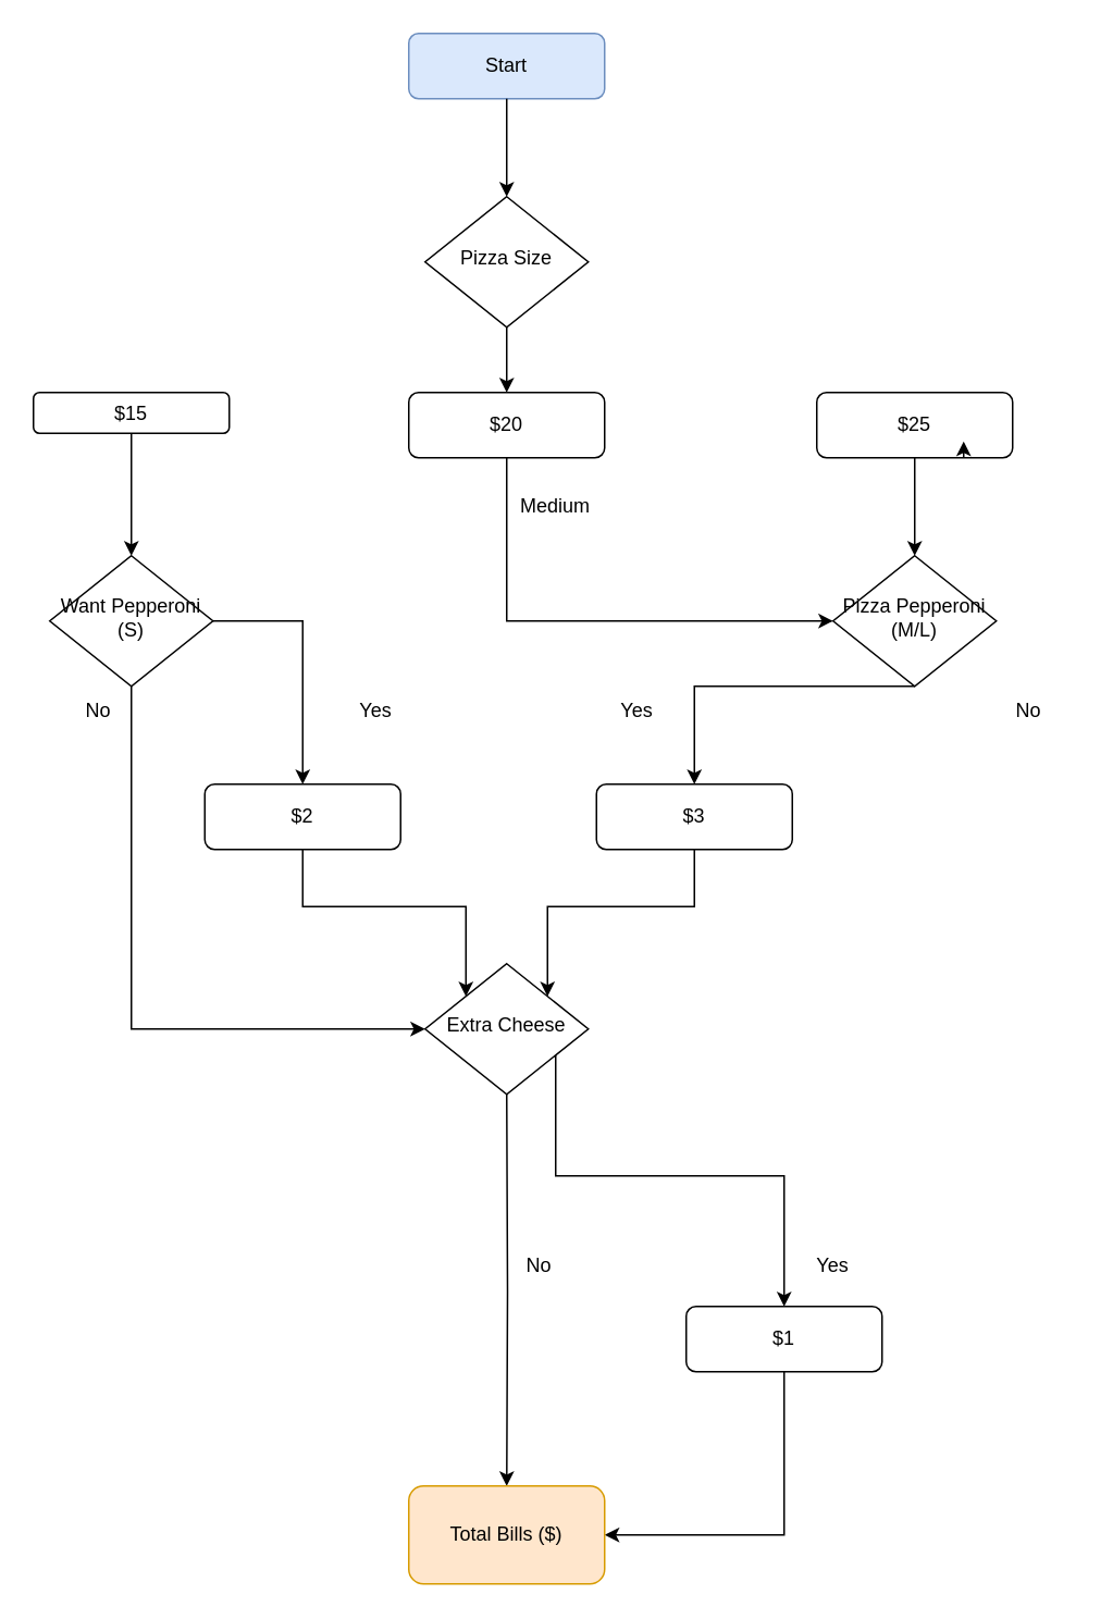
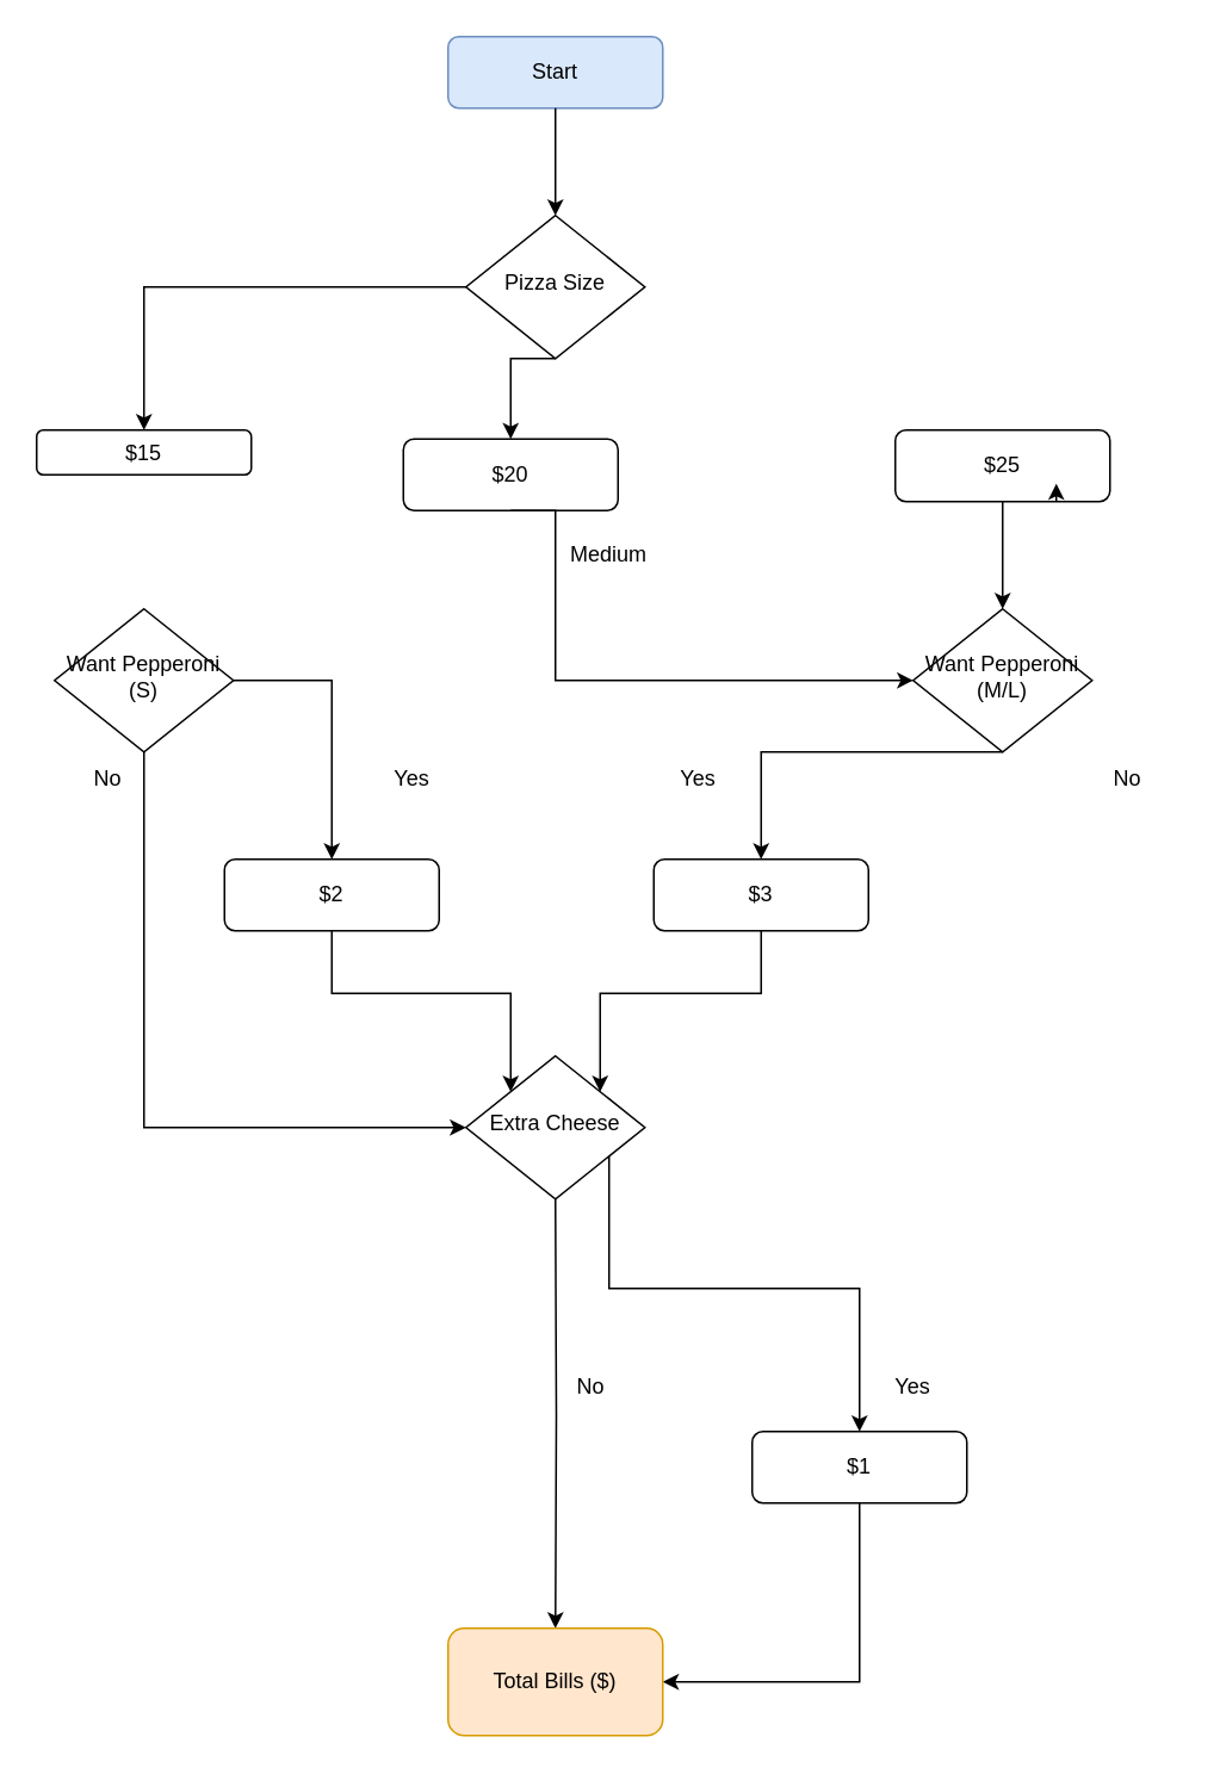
+ <mxCell id="8" value="" style="edgeStyle=segmentEdgeStyle;endArrow=classic;html=1;rounded=0;exitX=0;exitY=0.5;exitDx=0;exitDy=0;entryX=0.5;entryY=0;entryDx=0;entryDy=0;" parent="1" source="5" target="7" edge="1"><mxGeometry width="50" height="50" relative="1" as="geometry"><mxPoint x="110" y="180" as="sourcePoint" /><mxPoint x="160" y="130" as="targetPoint" /></mxGeometry></mxCell>
- <mxCell id="6" value="$20" style="rounded=1;whiteSpace=wrap;html=1;fontSize=12;glass=0;strokeWidth=1;shadow=0;" parent="1" vertex="1"><mxGeometry x="250" y="240" width="120" height="40" as="geometry" /></mxCell>
+ <mxCell id="6" value="$20" style="rounded=1;whiteSpace=wrap;html=1;fontSize=12;glass=0;strokeWidth=1;shadow=0;" parent="1" vertex="1"><mxGeometry x="225" y="245" width="120" height="40" as="geometry" /></mxCell>
- <mxCell id="14" value="" style="edgeStyle=segmentEdgeStyle;endArrow=classic;html=1;rounded=0;exitX=0.5;exitY=1;exitDx=0;exitDy=0;entryX=0.5;entryY=0;entryDx=0;entryDy=0;" parent="1" source="7" target="12" edge="1"><mxGeometry width="50" height="50" relative="1" as="geometry"><mxPoint x="270" y="170" as="sourcePoint" /><mxPoint x="80" y="330" as="targetPoint" /></mxGeometry></mxCell>
- <mxCell id="13" value="Pizza Pepperoni (M/L)" style="rhombus;whiteSpace=wrap;html=1;shadow=0;fontFamily=Helvetica;fontSize=12;align=center;strokeWidth=1;spacing=6;spacingTop=-4;" parent="1" vertex="1"><mxGeometry x="510" y="340" width="100" height="80" as="geometry" /></mxCell>
+ <mxCell id="13" value="Want Pepperoni (M/L)" style="rhombus;whiteSpace=wrap;html=1;shadow=0;fontFamily=Helvetica;fontSize=12;align=center;strokeWidth=1;spacing=6;spacingTop=-4;" parent="1" vertex="1"><mxGeometry x="510" y="340" width="100" height="80" as="geometry" /></mxCell>
